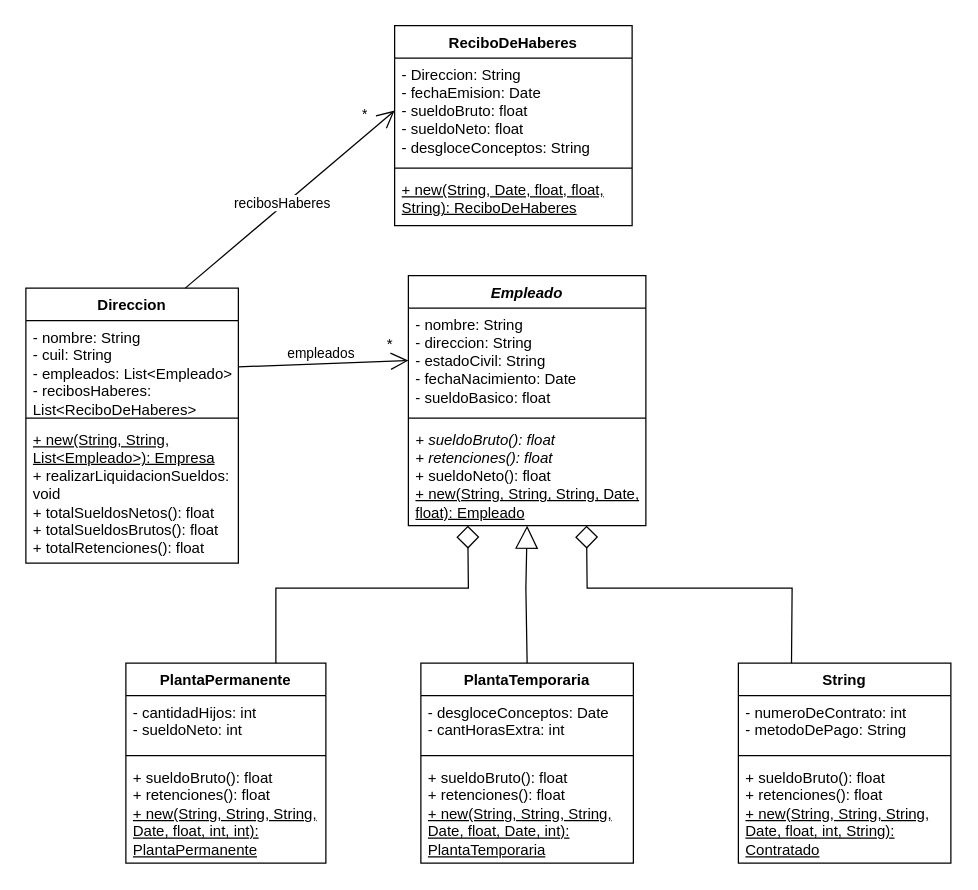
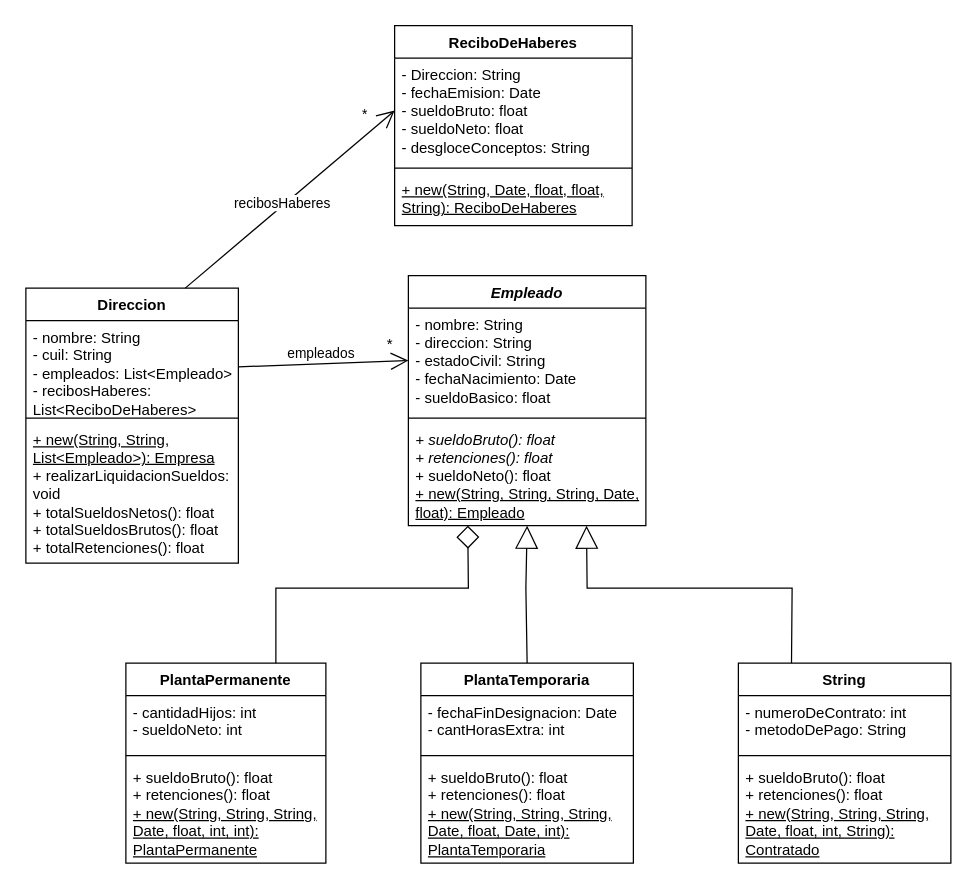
- <mxCell id="34" value="" style="endArrow=diamond;endSize=16;endFill=0;html=1;rounded=0;exitX=0.25;exitY=0;exitDx=0;exitDy=0;entryX=0.75;entryY=1;entryDx=0;entryDy=0;" edge="1" parent="1" source="30" target="6"><mxGeometry width="160" relative="1" as="geometry"><mxPoint x="650" y="550" as="sourcePoint" /><mxPoint x="804" y="440" as="targetPoint" /><Array as="points"><mxPoint x="633" y="470" /><mxPoint x="469" y="470" /></Array></mxGeometry></mxCell>
+ <mxCell id="34" value="" style="endArrow=block;endSize=16;endFill=0;html=1;rounded=0;exitX=0.25;exitY=0;exitDx=0;exitDy=0;entryX=0.75;entryY=1;entryDx=0;entryDy=0;" edge="1" parent="1" source="30" target="6"><mxGeometry width="160" relative="1" as="geometry"><mxPoint x="650" y="550" as="sourcePoint" /><mxPoint x="804" y="440" as="targetPoint" /><Array as="points"><mxPoint x="633" y="470" /><mxPoint x="469" y="470" /></Array></mxGeometry></mxCell>
- <mxCell id="19" value="- desgloceConceptos: Date&lt;br&gt;- cantHorasExtra: int" style="text;strokeColor=none;fillColor=none;align=left;verticalAlign=top;spacingLeft=4;spacingRight=4;overflow=hidden;rotatable=0;points=[[0,0.5],[1,0.5]];portConstraint=eastwest;whiteSpace=wrap;html=1;" parent="18" vertex="1"><mxGeometry y="26" width="170" height="44" as="geometry" /></mxCell>
+ <mxCell id="19" value="- fechaFinDesignacion: Date&lt;br&gt;- cantHorasExtra: int" style="text;strokeColor=none;fillColor=none;align=left;verticalAlign=top;spacingLeft=4;spacingRight=4;overflow=hidden;rotatable=0;points=[[0,0.5],[1,0.5]];portConstraint=eastwest;whiteSpace=wrap;html=1;" parent="18" vertex="1"><mxGeometry y="26" width="170" height="44" as="geometry" /></mxCell>
